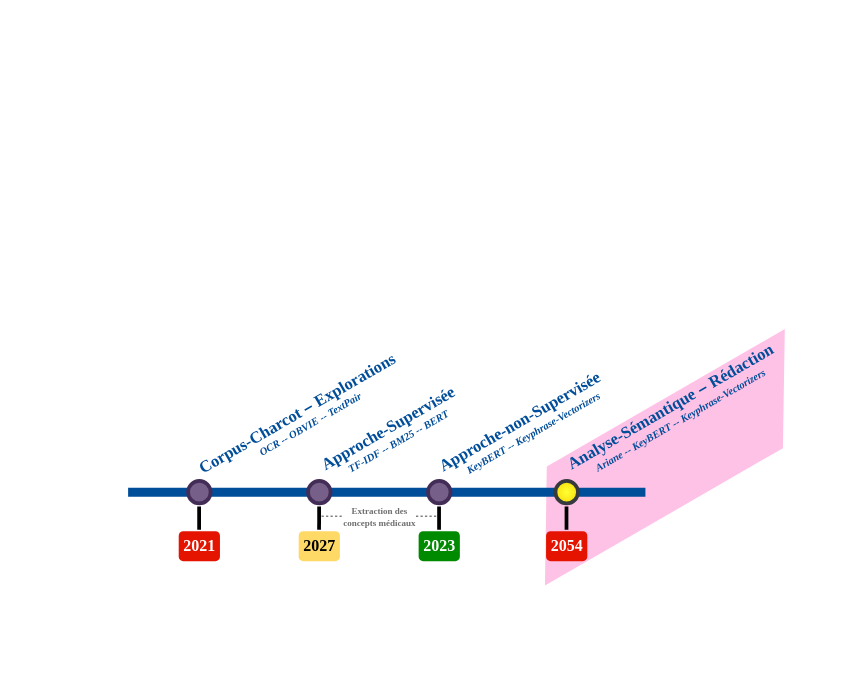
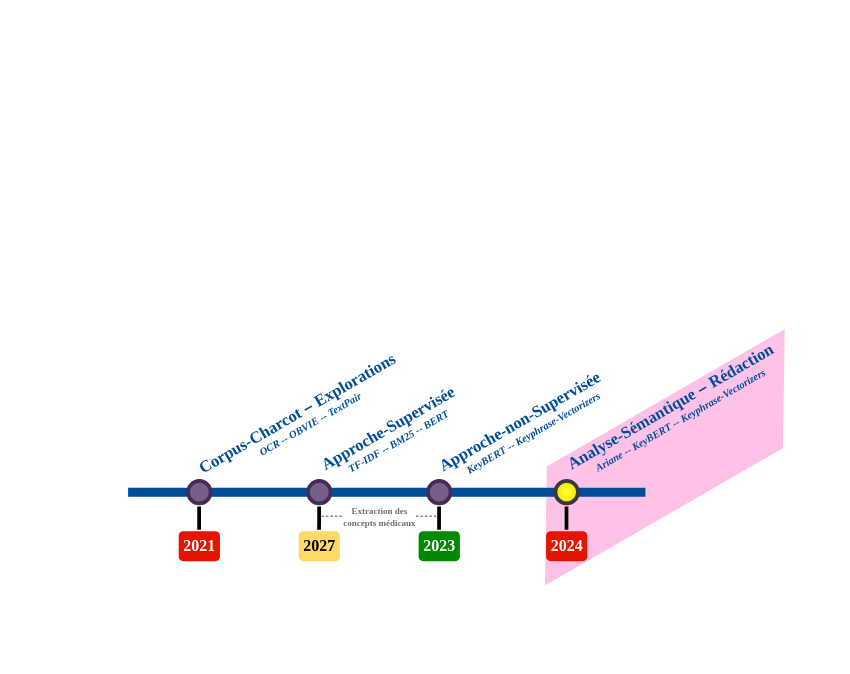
- <mxCell id="15" value="&lt;br&gt;&lt;br&gt;&lt;br&gt;&lt;br&gt;&lt;br&gt;&lt;br&gt;&lt;br&gt;&lt;br&gt;&lt;br&gt;&lt;br&gt;&lt;br&gt;&lt;br&gt;&lt;br&gt;&lt;br&gt;&lt;br&gt;&lt;br&gt;&lt;br&gt;&lt;b&gt;&lt;span style=&quot;font-size:16.0pt;font-family:Parisine;&lt;br/&gt;mso-fareast-font-family:Aptos;mso-fareast-theme-font:minor-latin;mso-bidi-font-family:&lt;br/&gt;&amp;quot;Times New Roman&amp;quot;;mso-bidi-theme-font:minor-bidi;mso-ansi-language:FR-CH;&lt;br/&gt;mso-fareast-language:EN-US;mso-bidi-language:AR-SA&quot;&gt;2054&lt;/span&gt;&lt;/b&gt;&lt;br&gt;&lt;br&gt;&lt;div&gt;&lt;br/&gt;&lt;/div&gt;" style="rounded=1;whiteSpace=wrap;html=1;spacingBottom=217;fillColor=#e51400;fontColor=#ffffff;strokeColor=none;imageAlign=left;resizeWidth=0;resizeHeight=0;movable=1;allowArrows=1;connectable=1;" parent="1" vertex="1"><mxGeometry x="607.5" y="372" width="55" height="40" as="geometry" /></mxCell>
+ <mxCell id="15" value="&lt;br&gt;&lt;br&gt;&lt;br&gt;&lt;br&gt;&lt;br&gt;&lt;br&gt;&lt;br&gt;&lt;br&gt;&lt;br&gt;&lt;br&gt;&lt;br&gt;&lt;br&gt;&lt;br&gt;&lt;br&gt;&lt;br&gt;&lt;br&gt;&lt;br&gt;&lt;b&gt;&lt;span style=&quot;font-size:16.0pt;font-family:Parisine;&lt;br/&gt;mso-fareast-font-family:Aptos;mso-fareast-theme-font:minor-latin;mso-bidi-font-family:&lt;br/&gt;&amp;quot;Times New Roman&amp;quot;;mso-bidi-theme-font:minor-bidi;mso-ansi-language:FR-CH;&lt;br/&gt;mso-fareast-language:EN-US;mso-bidi-language:AR-SA&quot;&gt;2024&lt;/span&gt;&lt;/b&gt;&lt;br&gt;&lt;br&gt;&lt;div&gt;&lt;br/&gt;&lt;/div&gt;" style="rounded=1;whiteSpace=wrap;html=1;spacingBottom=217;fillColor=#e51400;fontColor=#ffffff;strokeColor=none;imageAlign=left;resizeWidth=0;resizeHeight=0;movable=1;allowArrows=1;connectable=1;" parent="1" vertex="1"><mxGeometry x="607.5" y="372" width="55" height="40" as="geometry" /></mxCell>
